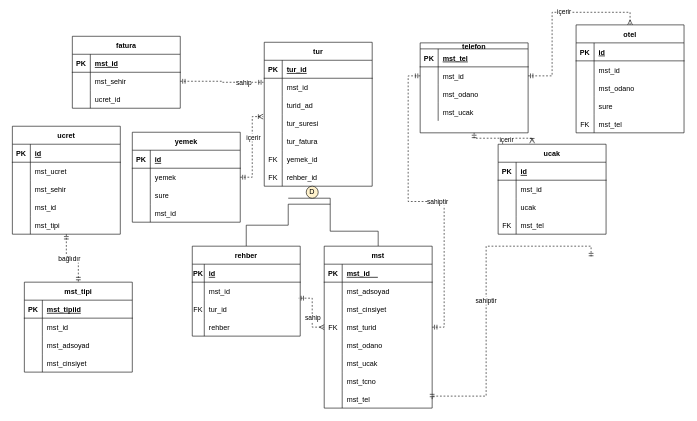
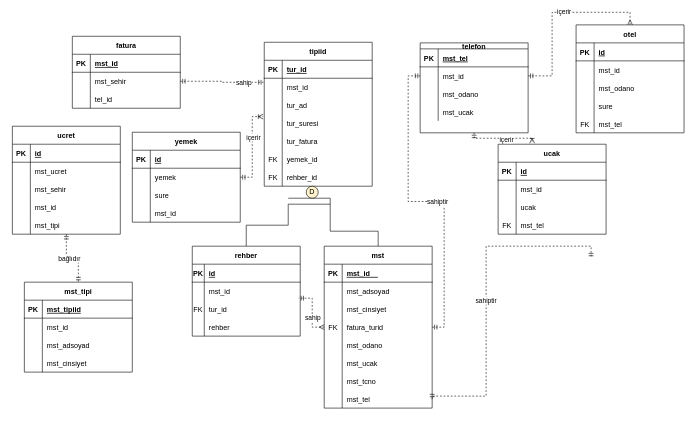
- <mxCell id="30" value="tur" style="shape=table;startSize=30;container=1;collapsible=1;childLayout=tableLayout;fixedRows=1;rowLines=0;fontStyle=1;align=center;resizeLast=1;" parent="1" vertex="1"><mxGeometry x="440" y="70" width="180" height="240.0" as="geometry" /></mxCell>
+ <mxCell id="30" value="tipiid" style="shape=table;startSize=30;container=1;collapsible=1;childLayout=tableLayout;fixedRows=1;rowLines=0;fontStyle=1;align=center;resizeLast=1;" parent="1" vertex="1"><mxGeometry x="440" y="70" width="180" height="240.0" as="geometry" /></mxCell>
- <mxCell id="134" value="ucret_id" style="shape=partialRectangle;connectable=0;fillColor=none;top=0;left=0;bottom=0;right=0;align=left;spacingLeft=6;overflow=hidden;" parent="132" vertex="1"><mxGeometry x="30" width="150" height="30" as="geometry"><mxRectangle width="150" height="30" as="alternateBounds" /></mxGeometry></mxCell>
+ <mxCell id="134" value="tel_id" style="shape=partialRectangle;connectable=0;fillColor=none;top=0;left=0;bottom=0;right=0;align=left;spacingLeft=6;overflow=hidden;" parent="132" vertex="1"><mxGeometry x="30" width="150" height="30" as="geometry"><mxRectangle width="150" height="30" as="alternateBounds" /></mxGeometry></mxCell>
- <mxCell id="39" value="turid_ad" style="shape=partialRectangle;connectable=0;fillColor=none;top=0;left=0;bottom=0;right=0;align=left;spacingLeft=6;overflow=hidden;" parent="37" vertex="1"><mxGeometry x="30" width="150" height="30" as="geometry"><mxRectangle width="150" height="30" as="alternateBounds" /></mxGeometry></mxCell>
+ <mxCell id="39" value="tur_ad" style="shape=partialRectangle;connectable=0;fillColor=none;top=0;left=0;bottom=0;right=0;align=left;spacingLeft=6;overflow=hidden;" parent="37" vertex="1"><mxGeometry x="30" width="150" height="30" as="geometry"><mxRectangle width="150" height="30" as="alternateBounds" /></mxGeometry></mxCell>
- <mxCell id="17" value="mst_turid" style="shape=partialRectangle;connectable=0;fillColor=none;top=0;left=0;bottom=0;right=0;align=left;spacingLeft=6;overflow=hidden;" parent="15" vertex="1"><mxGeometry x="30" width="150" height="30" as="geometry"><mxRectangle width="150" height="30" as="alternateBounds" /></mxGeometry></mxCell>
+ <mxCell id="17" value="fatura_turid" style="shape=partialRectangle;connectable=0;fillColor=none;top=0;left=0;bottom=0;right=0;align=left;spacingLeft=6;overflow=hidden;" parent="15" vertex="1"><mxGeometry x="30" width="150" height="30" as="geometry"><mxRectangle width="150" height="30" as="alternateBounds" /></mxGeometry></mxCell>
